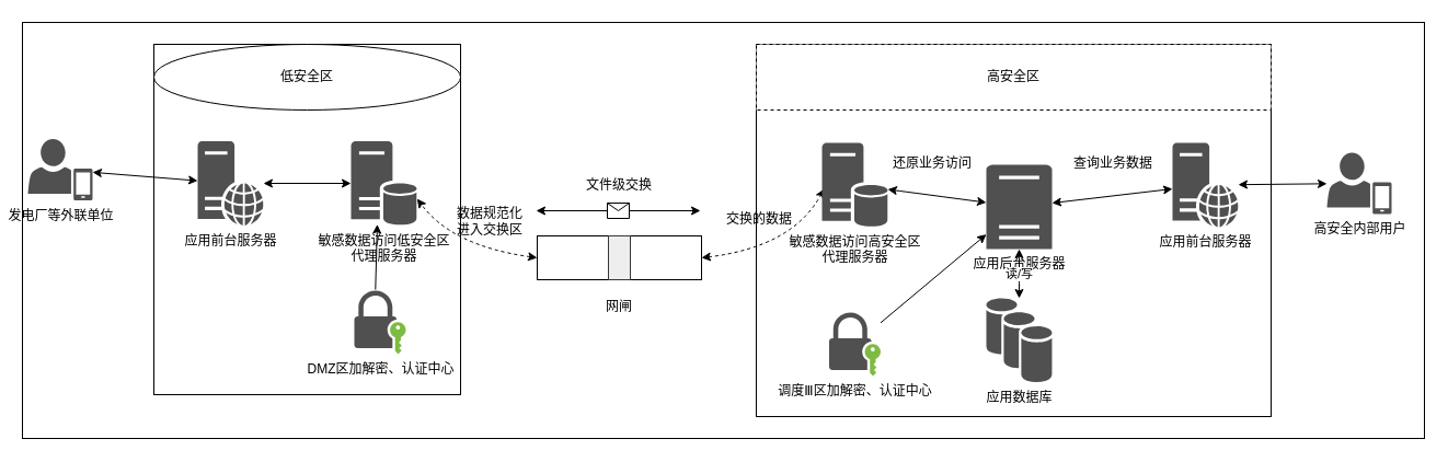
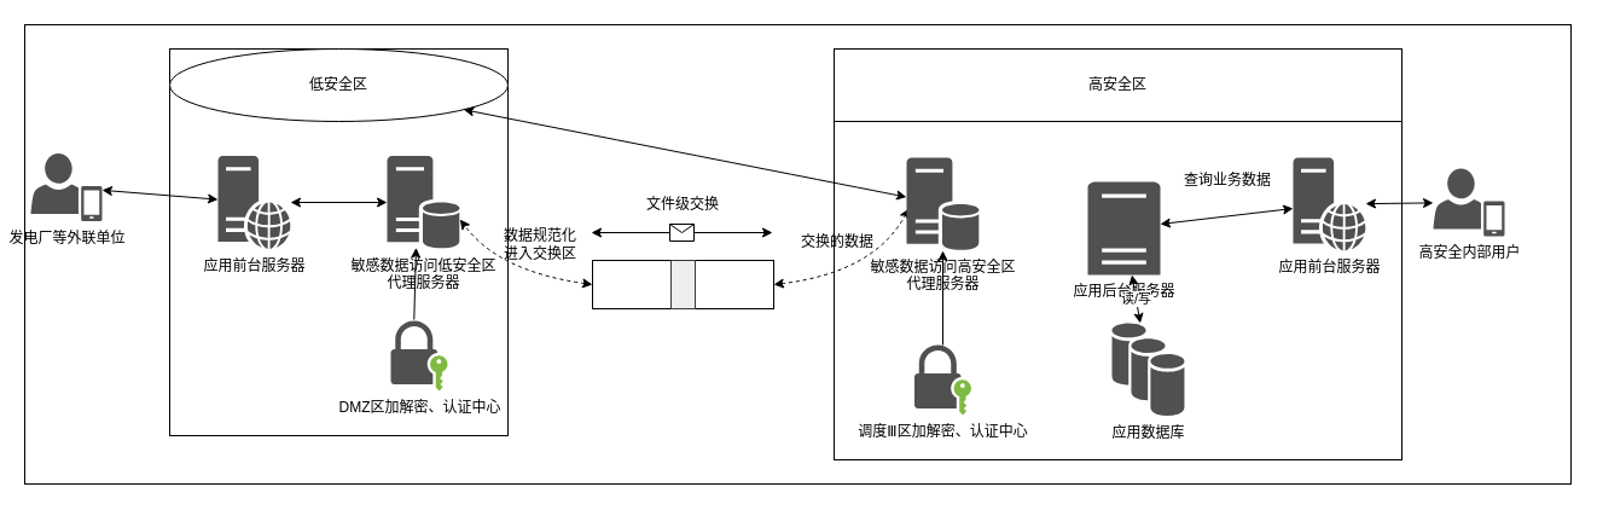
- <mxCell id="6" value="高安全区" style="rounded=0;whiteSpace=wrap;html=1;dashed=1;" parent="1" vertex="1"><mxGeometry x="690" y="40" width="470" height="60" as="geometry" /></mxCell>
+ <mxCell id="6" value="高安全区" style="rounded=0;whiteSpace=wrap;html=1;" parent="1" vertex="1"><mxGeometry x="690" y="40" width="470" height="60" as="geometry" /></mxCell>
- <mxCell id="23" value="还原业务访问" style="text;html=1;strokeColor=none;fillColor=none;align=center;verticalAlign=middle;whiteSpace=wrap;rounded=0;" parent="1" vertex="1"><mxGeometry x="811" y="134" width="80" height="30" as="geometry" /></mxCell>
- <mxCell id="32" value="高安全内部用户" style="sketch=0;pointerEvents=1;shadow=0;dashed=0;html=1;strokeColor=none;fillColor=#505050;labelPosition=center;verticalLabelPosition=bottom;verticalAlign=top;outlineConnect=0;align=center;shape=mxgraph.office.users.mobile_user;" parent="1" vertex="1"><mxGeometry x="1211" y="139" width="59" height="56" as="geometry" /></mxCell>
+ <mxCell id="32" value="高安全内部用户" style="sketch=0;pointerEvents=1;shadow=0;dashed=0;html=1;strokeColor=none;fillColor=#505050;labelPosition=center;verticalLabelPosition=bottom;verticalAlign=top;outlineConnect=0;align=center;shape=mxgraph.office.users.mobile_user;" parent="1" vertex="1"><mxGeometry x="1186" y="139" width="59" height="56" as="geometry" /></mxCell>
- <mxCell id="22" value="" style="endArrow=classic;html=1;curved=1;startArrow=classic;startFill=1;" parent="1" source="16" target="17" edge="1"><mxGeometry width="50" height="50" relative="1" as="geometry"><mxPoint x="850" y="200" as="sourcePoint" /><mxPoint x="900" y="150" as="targetPoint" /></mxGeometry></mxCell>
+ <mxCell id="22" value="" style="endArrow=classic;html=1;curved=1;startArrow=classic;startFill=1;" parent="1" source="16" target="4" edge="1"><mxGeometry width="50" height="50" relative="1" as="geometry"><mxPoint x="850" y="200" as="sourcePoint" /><mxPoint x="900" y="150" as="targetPoint" /></mxGeometry></mxCell>
- <mxCell id="30" value="" style="endArrow=classic;html=1;rounded=1;" parent="1" source="28" target="17" edge="1"><mxGeometry width="50" height="50" relative="1" as="geometry"><mxPoint x="780" y="300" as="sourcePoint" /><mxPoint x="830" y="250" as="targetPoint" /></mxGeometry></mxCell>
+ <mxCell id="30" value="" style="endArrow=classic;html=1;rounded=1;" parent="1" source="28" target="16" edge="1"><mxGeometry width="50" height="50" relative="1" as="geometry"><mxPoint x="780" y="300" as="sourcePoint" /><mxPoint x="830" y="250" as="targetPoint" /></mxGeometry></mxCell>
- <mxCell id="12" value="网闸" style="text;html=1;strokeColor=none;fillColor=none;align=center;verticalAlign=middle;whiteSpace=wrap;rounded=0;" parent="1" vertex="1"><mxGeometry x="535" y="265" width="60" height="30" as="geometry" /></mxCell>
- <mxCell id="19" value="应用数据库" style="sketch=0;shadow=0;dashed=0;html=1;strokeColor=none;fillColor=#505050;labelPosition=center;verticalLabelPosition=bottom;verticalAlign=top;outlineConnect=0;align=center;shape=mxgraph.office.databases.database_availability_group;" parent="1" vertex="1"><mxGeometry x="900" y="272" width="60" height="77" as="geometry" /></mxCell>
+ <mxCell id="19" value="应用数据库" style="sketch=0;shadow=0;dashed=0;html=1;strokeColor=none;fillColor=#505050;labelPosition=center;verticalLabelPosition=bottom;verticalAlign=top;outlineConnect=0;align=center;shape=mxgraph.office.databases.database_availability_group;" parent="1" vertex="1"><mxGeometry x="920" y="267" width="60" height="77" as="geometry" /></mxCell>
